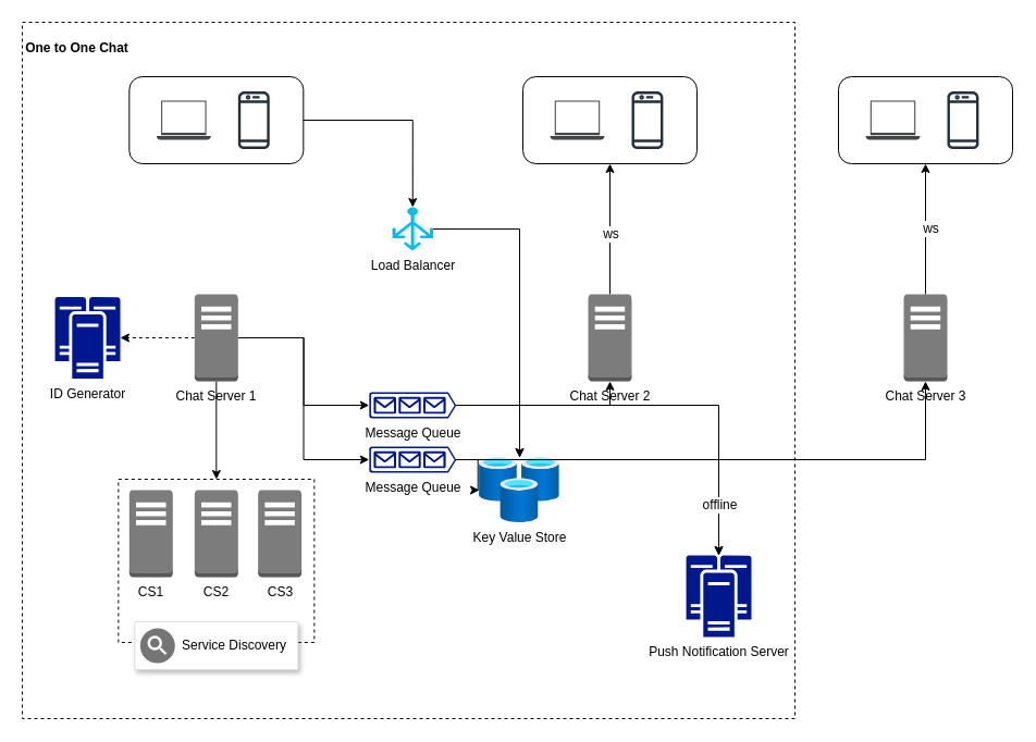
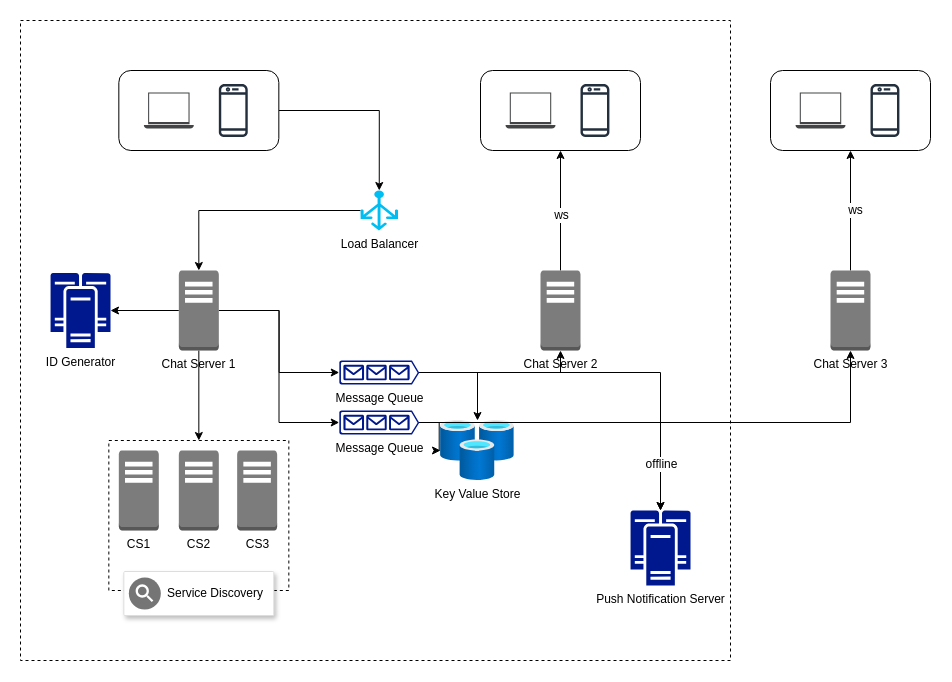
- <mxCell id="44" value="&lt;font style=&quot;font-size: 12px;&quot;&gt;One to One Chat&lt;/font&gt;" style="text;strokeColor=none;fillColor=none;html=1;fontSize=24;fontStyle=1;verticalAlign=middle;align=center;" vertex="1" parent="1"><mxGeometry x="20" y="20" width="100" height="40" as="geometry" /></mxCell>
- <mxCell id="15" style="edgeStyle=orthogonalEdgeStyle;rounded=0;orthogonalLoop=1;jettySize=auto;html=1;" edge="1" parent="1" source="16" target="28"><mxGeometry relative="1" as="geometry" /></mxCell>
+ <mxCell id="15" style="edgeStyle=orthogonalEdgeStyle;rounded=0;orthogonalLoop=1;jettySize=auto;html=1;entryX=0.5;entryY=0;entryDx=0;entryDy=0;entryPerimeter=0;" edge="1" parent="1" source="16" target="24"><mxGeometry relative="1" as="geometry" /></mxCell>
- <mxCell id="20" style="edgeStyle=orthogonalEdgeStyle;rounded=0;orthogonalLoop=1;jettySize=auto;html=1;entryX=1;entryY=0.5;entryDx=0;entryDy=0;entryPerimeter=0;dashed=1;" edge="1" parent="1" source="24" target="29"><mxGeometry relative="1" as="geometry" /></mxCell>
+ <mxCell id="20" style="edgeStyle=orthogonalEdgeStyle;rounded=0;orthogonalLoop=1;jettySize=auto;html=1;entryX=1;entryY=0.5;entryDx=0;entryDy=0;entryPerimeter=0;" edge="1" parent="1" source="24" target="29"><mxGeometry relative="1" as="geometry" /></mxCell>
